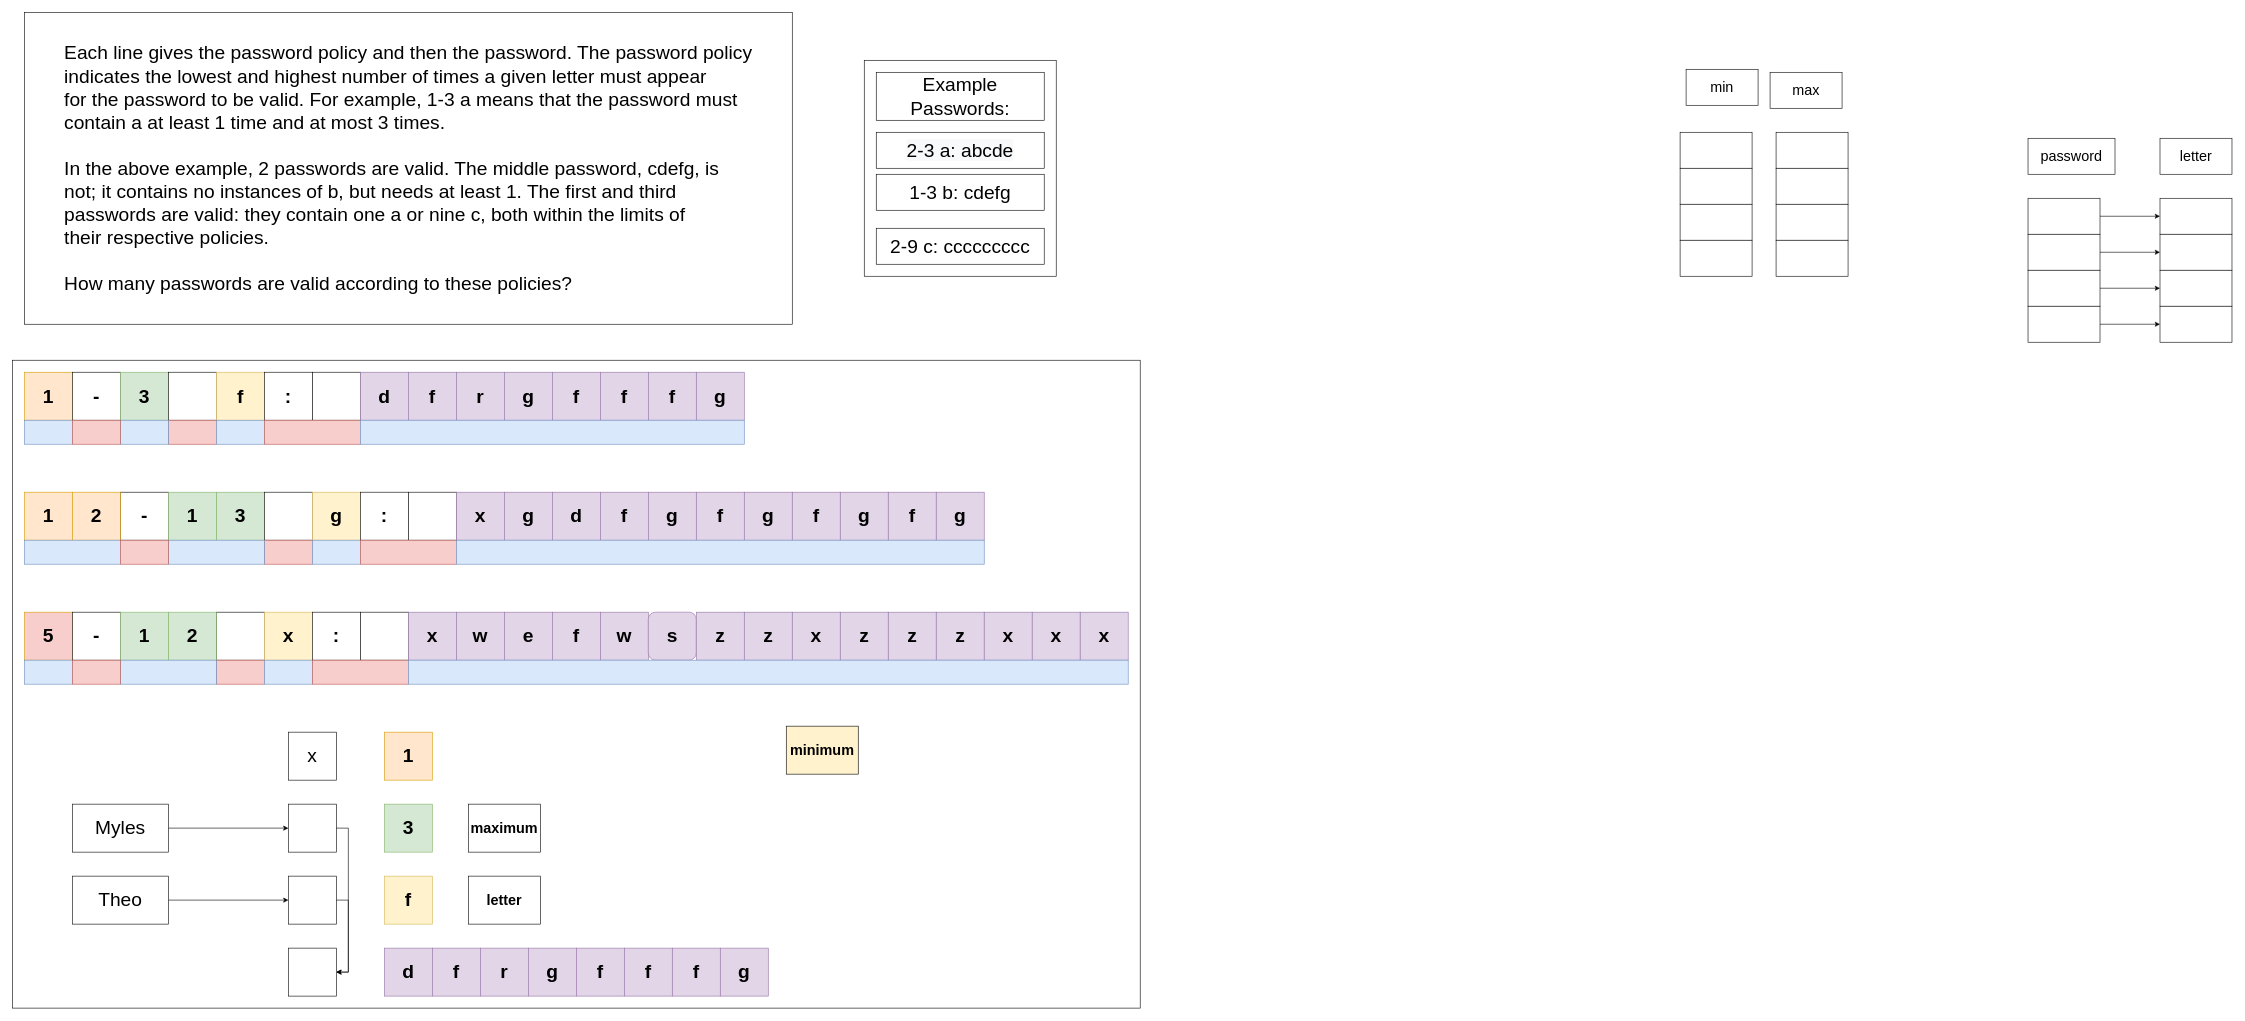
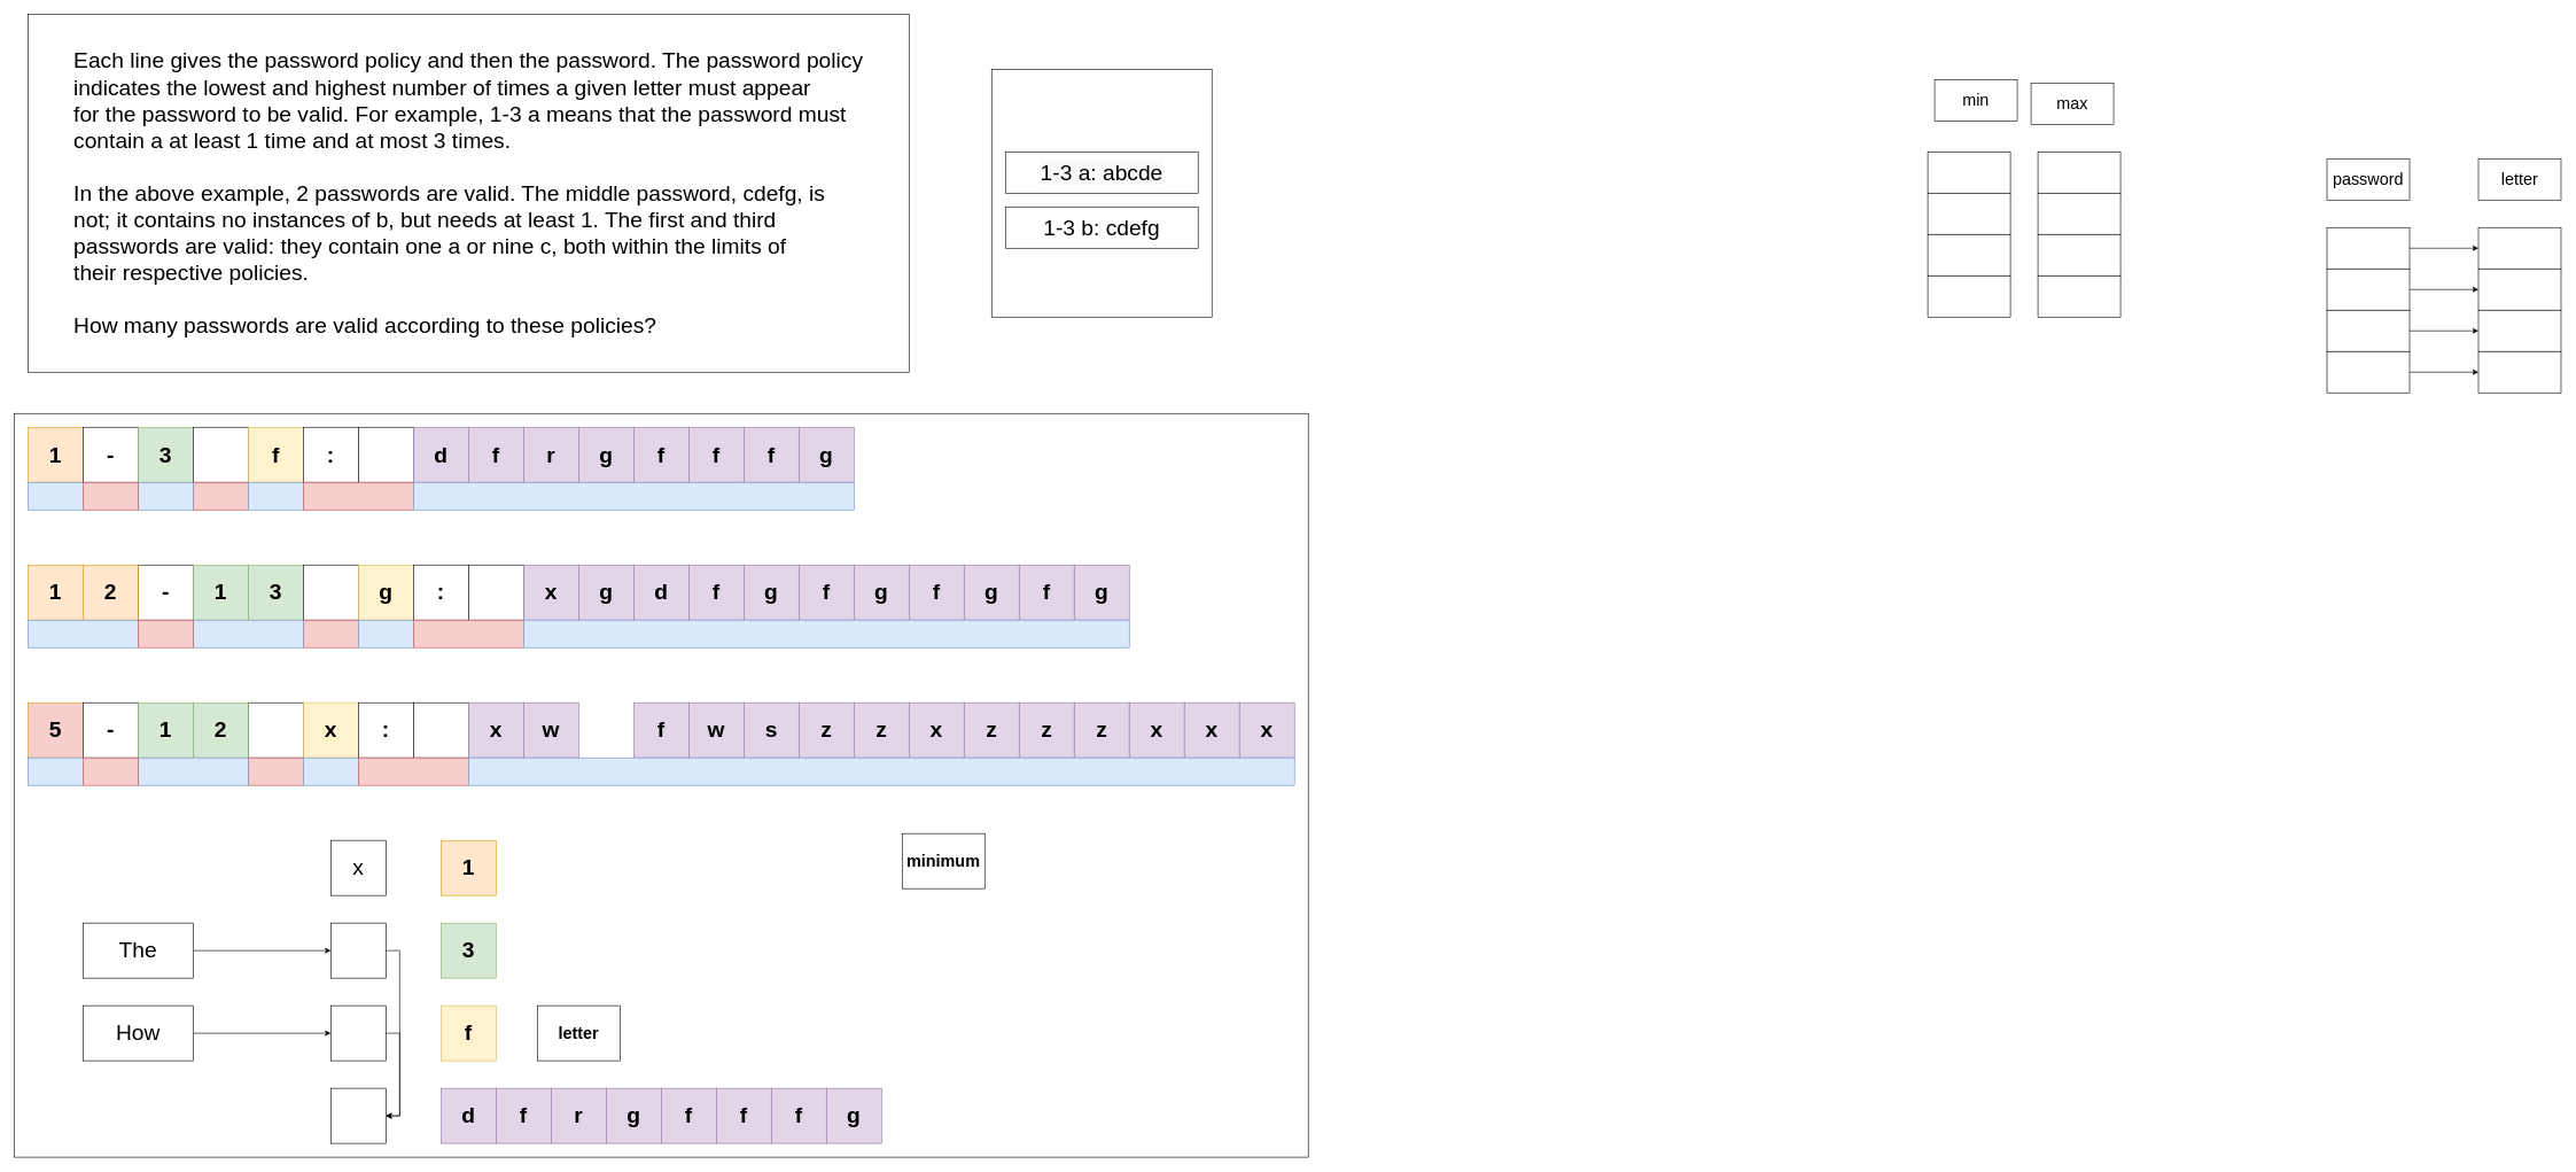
- <mxCell id="108" value="&lt;div&gt;Example Passwords:&lt;/div&gt;" style="rounded=0;whiteSpace=wrap;html=1;fontSize=32;align=center;" parent="1" vertex="1"><mxGeometry x="1460" y="120" width="280" height="80" as="geometry" /></mxCell>
- <mxCell id="109" value="&#10;&#10;&lt;span style=&quot;color: rgb(0, 0, 0); font-family: helvetica; font-size: 32px; font-style: normal; font-weight: 400; letter-spacing: normal; text-align: left; text-indent: 0px; text-transform: none; word-spacing: 0px; background-color: rgb(248, 249, 250); display: inline; float: none;&quot;&gt;2-3 a: abcde&lt;/span&gt;&#10;&#10;" style="rounded=0;whiteSpace=wrap;html=1;fontSize=32;align=center;" parent="1" vertex="1"><mxGeometry x="1460" y="220" width="280" height="60" as="geometry" /></mxCell>
+ <mxCell id="109" value="&#10;&#10;&lt;span style=&quot;color: rgb(0, 0, 0); font-family: helvetica; font-size: 32px; font-style: normal; font-weight: 400; letter-spacing: normal; text-align: left; text-indent: 0px; text-transform: none; word-spacing: 0px; background-color: rgb(248, 249, 250); display: inline; float: none;&quot;&gt;1-3 a: abcde&lt;/span&gt;&#10;&#10;" style="rounded=0;whiteSpace=wrap;html=1;fontSize=32;align=center;" parent="1" vertex="1"><mxGeometry x="1460" y="220" width="280" height="60" as="geometry" /></mxCell>
- <mxCell id="135" value="password" style="rounded=0;whiteSpace=wrap;html=1;fontSize=24;" vertex="1" parent="1"><mxGeometry x="3380" y="230" width="145" height="60" as="geometry" /></mxCell>
+ <mxCell id="135" value="password" style="rounded=0;whiteSpace=wrap;html=1;fontSize=24;" vertex="1" parent="1"><mxGeometry x="3380" y="230" width="120" height="60" as="geometry" /></mxCell>
- <mxCell id="110" value="&lt;div style=&quot;text-align: left&quot;&gt;1-3 b: cdefg&lt;/div&gt;" style="rounded=0;whiteSpace=wrap;html=1;fontSize=32;align=center;" parent="1" vertex="1"><mxGeometry x="1460" y="290" width="280" height="60" as="geometry" /></mxCell>
+ <mxCell id="110" value="&lt;div style=&quot;text-align: left&quot;&gt;1-3 b: cdefg&lt;/div&gt;" style="rounded=0;whiteSpace=wrap;html=1;fontSize=32;align=center;" parent="1" vertex="1"><mxGeometry x="1460" y="300" width="280" height="60" as="geometry" /></mxCell>
- <mxCell id="111" value="&lt;span style=&quot;text-align: left&quot;&gt;2-9 c: ccccccccc&lt;/span&gt;" style="rounded=0;whiteSpace=wrap;html=1;fontSize=32;align=center;" parent="1" vertex="1"><mxGeometry x="1460" y="380" width="280" height="60" as="geometry" /></mxCell>
- <mxCell id="55" value="e" style="whiteSpace=wrap;html=1;aspect=fixed;fontSize=32;fontStyle=1;fillColor=#e1d5e7;strokeColor=#9673a6;" parent="3" vertex="1"><mxGeometry x="820" y="420" width="80" height="80" as="geometry" /></mxCell>
- <mxCell id="58" value="s" style="whiteSpace=wrap;html=1;aspect=fixed;fontSize=32;fontStyle=1;fillColor=#e1d5e7;strokeColor=#9673a6;rounded=1;" parent="3" vertex="1"><mxGeometry x="1060" y="420" width="80" height="80" as="geometry" /></mxCell>
+ <mxCell id="58" value="s" style="whiteSpace=wrap;html=1;aspect=fixed;fontSize=32;fontStyle=1;fillColor=#e1d5e7;strokeColor=#9673a6;" parent="3" vertex="1"><mxGeometry x="1060" y="420" width="80" height="80" as="geometry" /></mxCell>
- <mxCell id="105" value="minimum" style="rounded=0;whiteSpace=wrap;html=1;fontSize=24;fontStyle=1;fillColor=#fff2cc;" vertex="1" parent="3"><mxGeometry x="1290" y="610" width="120" height="80" as="geometry" /></mxCell>
+ <mxCell id="105" value="minimum" style="rounded=0;whiteSpace=wrap;html=1;fontSize=24;fontStyle=1" vertex="1" parent="3"><mxGeometry x="1290" y="610" width="120" height="80" as="geometry" /></mxCell>
- <mxCell id="88" value="Myles" style="rounded=0;whiteSpace=wrap;html=1;fontSize=32;align=center;" parent="3" vertex="1"><mxGeometry x="100" y="740" width="160" height="80" as="geometry" /></mxCell>
+ <mxCell id="88" value="The" style="rounded=0;whiteSpace=wrap;html=1;fontSize=32;align=center;" parent="3" vertex="1"><mxGeometry x="100" y="740" width="160" height="80" as="geometry" /></mxCell>
- <mxCell id="106" value="maximum" style="rounded=0;whiteSpace=wrap;html=1;fontSize=24;fontStyle=1" vertex="1" parent="3"><mxGeometry x="760" y="740" width="120" height="80" as="geometry" /></mxCell>
- <mxCell id="90" value="Theo" style="rounded=0;whiteSpace=wrap;html=1;fontSize=32;align=center;" parent="3" vertex="1"><mxGeometry x="100" y="860" width="160" height="80" as="geometry" /></mxCell>
+ <mxCell id="90" value="How" style="rounded=0;whiteSpace=wrap;html=1;fontSize=32;align=center;" parent="3" vertex="1"><mxGeometry x="100" y="860" width="160" height="80" as="geometry" /></mxCell>
